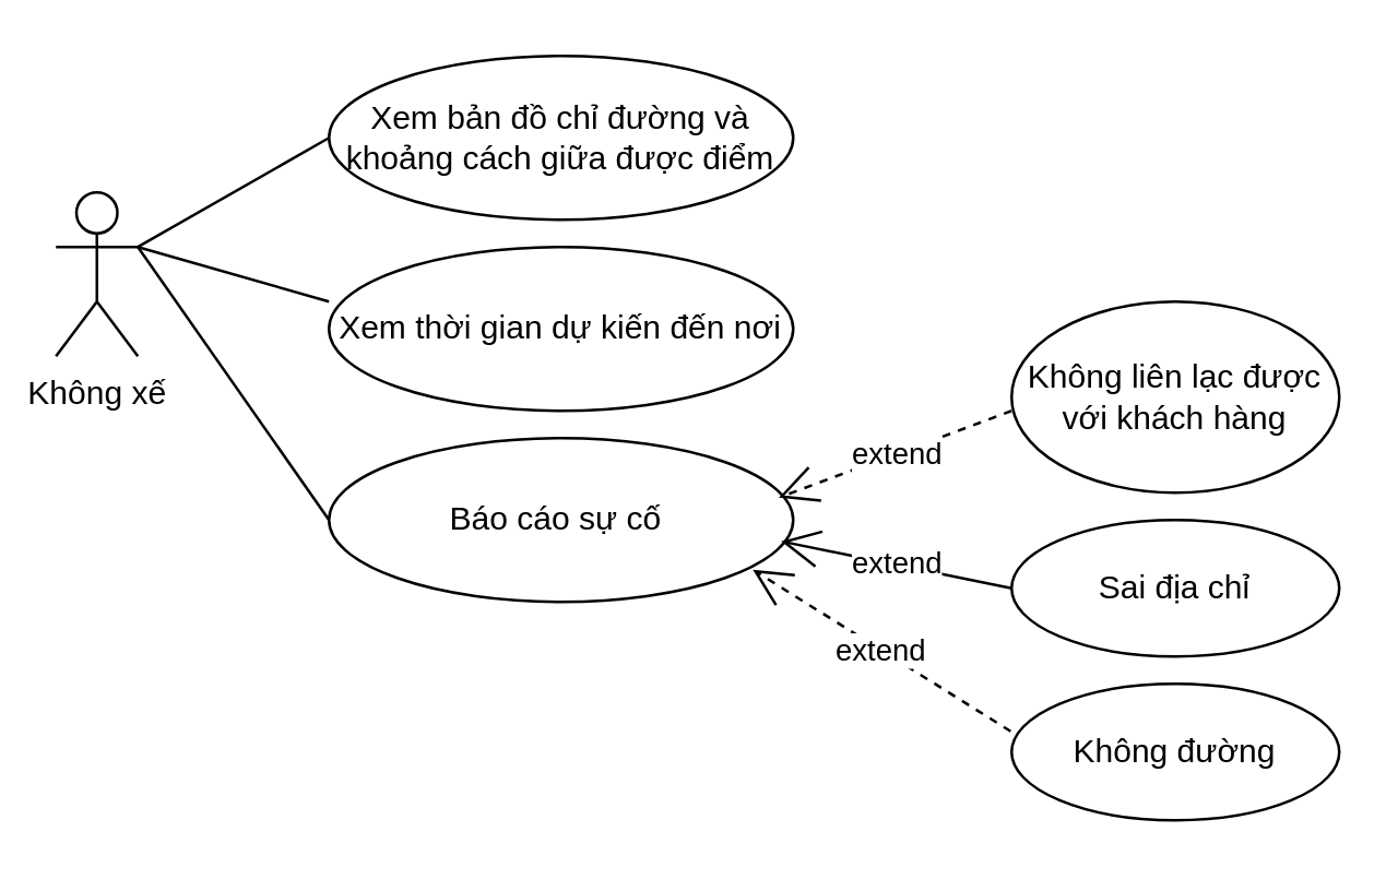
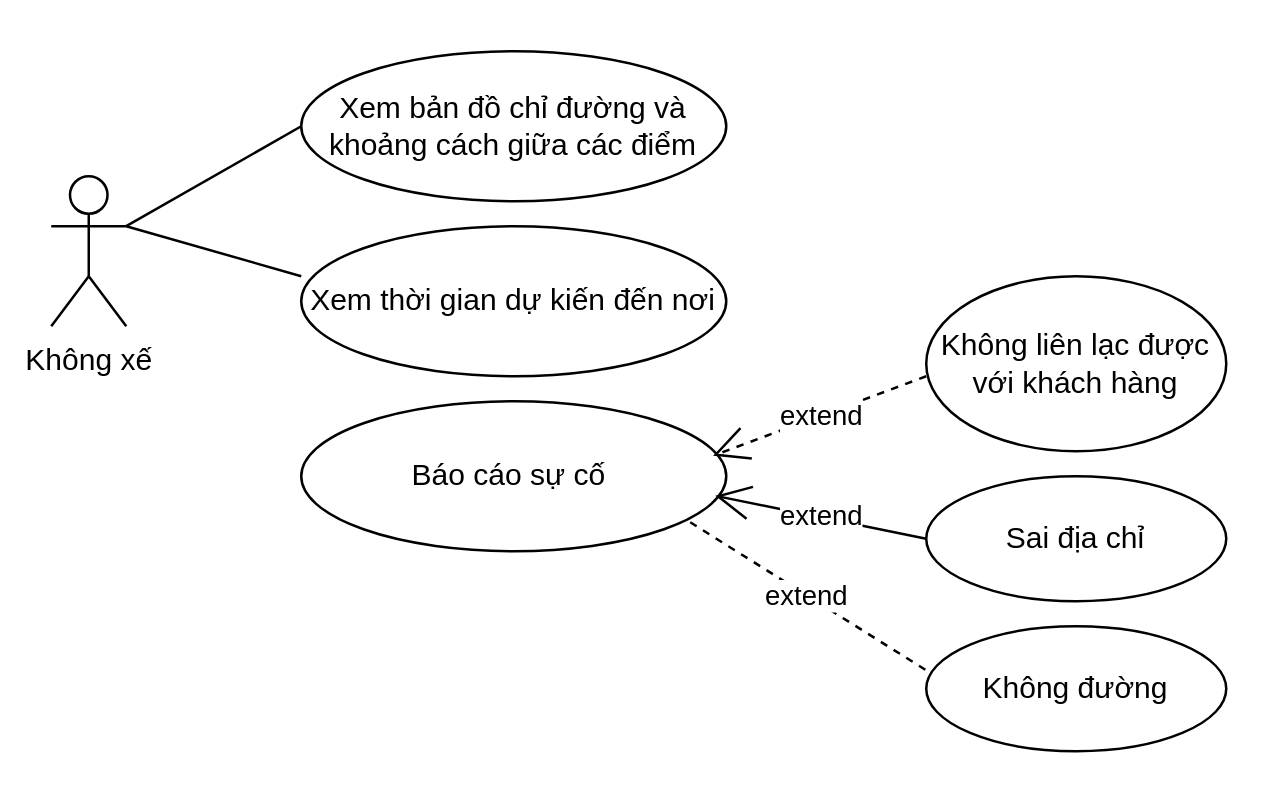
- <mxCell id="4" value="Xem bản đồ chỉ đường và khoảng cách giữa được điểm" style="ellipse;whiteSpace=wrap;html=1;" vertex="1" parent="1"><mxGeometry x="120" y="20" width="170" height="60" as="geometry" /></mxCell>
+ <mxCell id="4" value="Xem bản đồ chỉ đường và khoảng cách giữa các điểm" style="ellipse;whiteSpace=wrap;html=1;" vertex="1" parent="1"><mxGeometry x="120" y="20" width="170" height="60" as="geometry" /></mxCell>
- <mxCell id="14" value="" style="endArrow=none;html=1;rounded=0;exitX=1;exitY=0.333;exitDx=0;exitDy=0;exitPerimeter=0;entryX=0;entryY=0.5;entryDx=0;entryDy=0;" edge="1" parent="1" source="2" target="6"><mxGeometry width="50" height="50" relative="1" as="geometry"><mxPoint x="60" y="100" as="sourcePoint" /><mxPoint x="130" y="120" as="targetPoint" /></mxGeometry></mxCell>
- <mxCell id="12" value="extend" style="endArrow=open;endSize=12;dashed=1;html=1;rounded=0;entryX=0.913;entryY=0.803;entryDx=0;entryDy=0;entryPerimeter=0;exitX=-0.003;exitY=0.348;exitDx=0;exitDy=0;exitPerimeter=0;" edge="1" parent="1" source="10" target="6"><mxGeometry width="160" relative="1" as="geometry"><mxPoint x="380" y="225" as="sourcePoint" /><mxPoint x="296" y="208" as="targetPoint" /></mxGeometry></mxCell>
+ <mxCell id="12" value="extend" style="endArrow=none;endSize=12;dashed=1;html=1;rounded=0;entryX=0.913;entryY=0.803;entryDx=0;entryDy=0;entryPerimeter=0;exitX=-0.003;exitY=0.348;exitDx=0;exitDy=0;exitPerimeter=0;" edge="1" parent="1" source="10" target="6"><mxGeometry width="160" relative="1" as="geometry"><mxPoint x="380" y="225" as="sourcePoint" /><mxPoint x="296" y="208" as="targetPoint" /></mxGeometry></mxCell>
